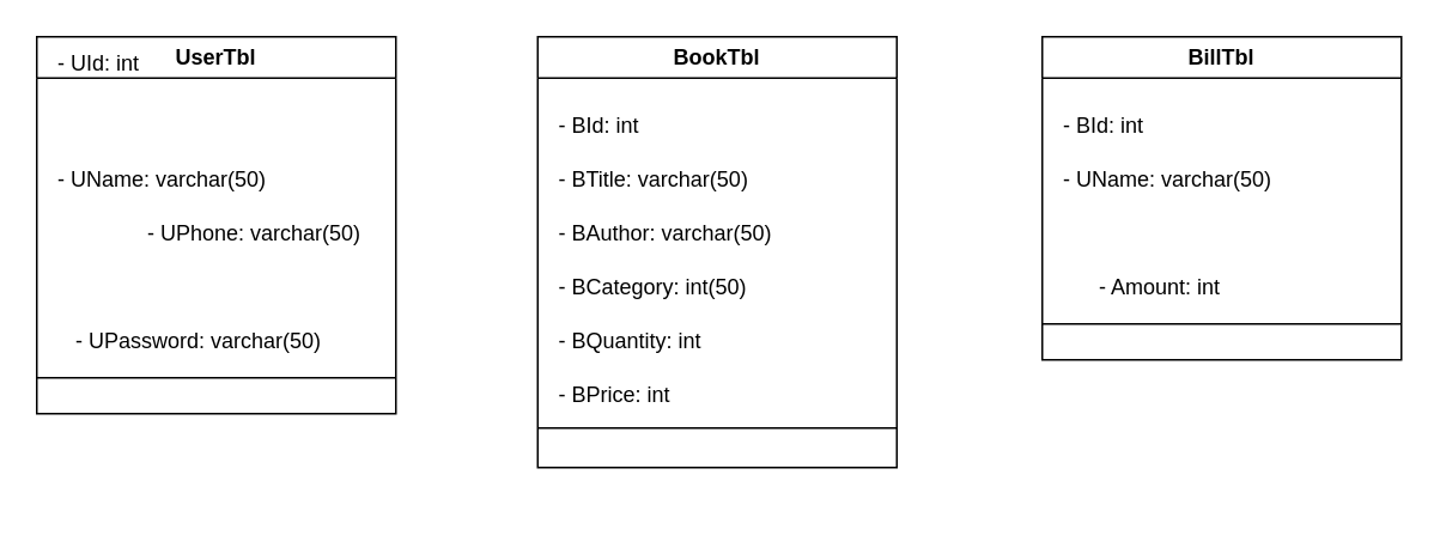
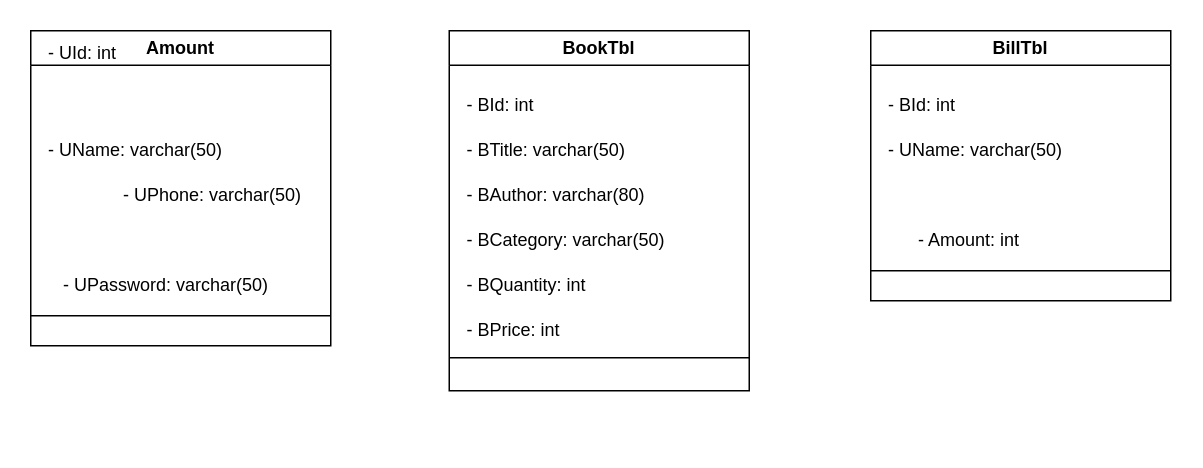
- <mxCell id="3" value="UserTbl" style="swimlane;whiteSpace=wrap;html=1;fillColor=#FFFFFF;" vertex="1" parent="2"><mxGeometry width="200" height="210" as="geometry" /></mxCell>
+ <mxCell id="3" value="Amount" style="swimlane;whiteSpace=wrap;html=1;fillColor=#FFFFFF;" vertex="1" parent="2"><mxGeometry width="200" height="210" as="geometry" /></mxCell>
- <mxCell id="13" value="- BAuthor:&amp;nbsp;varchar(50)" style="text;html=1;strokeColor=none;fillColor=none;align=left;verticalAlign=middle;whiteSpace=wrap;rounded=0;fontStyle=0" vertex="1" parent="10"><mxGeometry x="10" y="100" width="150" height="20" as="geometry" /></mxCell>
+ <mxCell id="13" value="- BAuthor:&amp;nbsp;varchar(80)" style="text;html=1;strokeColor=none;fillColor=none;align=left;verticalAlign=middle;whiteSpace=wrap;rounded=0;fontStyle=0" vertex="1" parent="10"><mxGeometry x="10" y="100" width="150" height="20" as="geometry" /></mxCell>
- <mxCell id="14" value="- BCategory:&amp;nbsp;int(50)" style="text;html=1;strokeColor=none;fillColor=none;align=left;verticalAlign=middle;whiteSpace=wrap;rounded=0;" vertex="1" parent="10"><mxGeometry x="10" y="130" width="150" height="20" as="geometry" /></mxCell>
+ <mxCell id="14" value="- BCategory:&amp;nbsp;varchar(50)" style="text;html=1;strokeColor=none;fillColor=none;align=left;verticalAlign=middle;whiteSpace=wrap;rounded=0;" vertex="1" parent="10"><mxGeometry x="10" y="130" width="150" height="20" as="geometry" /></mxCell>
